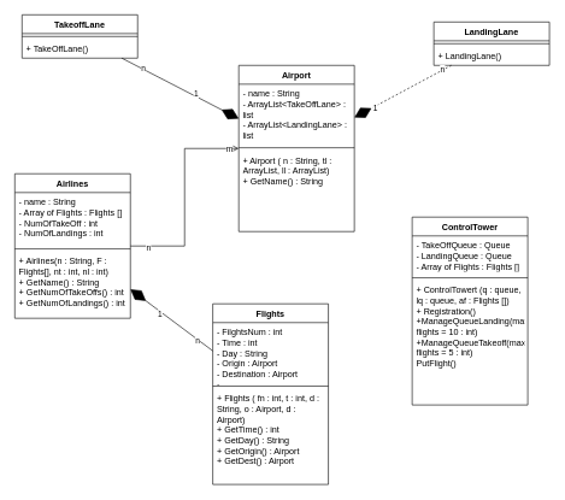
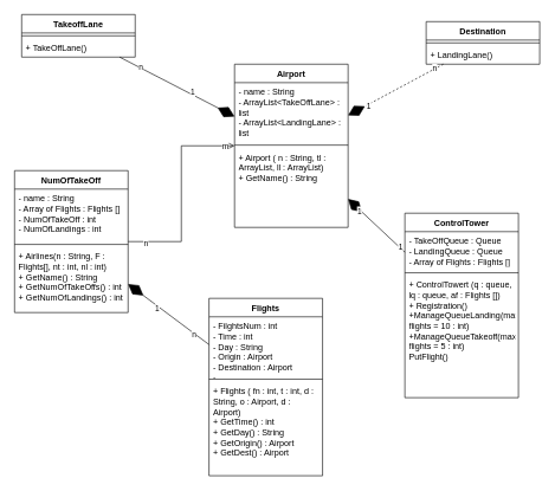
- <mxCell id="13" value="LandingLane" style="swimlane;fontStyle=1;align=center;verticalAlign=top;childLayout=stackLayout;horizontal=1;startSize=26;horizontalStack=0;resizeParent=1;resizeParentMax=0;resizeLast=0;collapsible=1;marginBottom=0;whiteSpace=wrap;html=1;" vertex="1" parent="1"><mxGeometry x="600" y="30" width="160" height="60" as="geometry" /></mxCell>
+ <mxCell id="13" value="Destination" style="swimlane;fontStyle=1;align=center;verticalAlign=top;childLayout=stackLayout;horizontal=1;startSize=26;horizontalStack=0;resizeParent=1;resizeParentMax=0;resizeLast=0;collapsible=1;marginBottom=0;whiteSpace=wrap;html=1;" vertex="1" parent="1"><mxGeometry x="600" y="30" width="160" height="60" as="geometry" /></mxCell>
- <mxCell id="6" value="Airlines" style="swimlane;fontStyle=1;align=center;verticalAlign=top;childLayout=stackLayout;horizontal=1;startSize=26;horizontalStack=0;resizeParent=1;resizeParentMax=0;resizeLast=0;collapsible=1;marginBottom=0;whiteSpace=wrap;html=1;" vertex="1" parent="1"><mxGeometry x="20" y="240" width="160" height="200" as="geometry" /></mxCell>
+ <mxCell id="6" value="NumOfTakeOff" style="swimlane;fontStyle=1;align=center;verticalAlign=top;childLayout=stackLayout;horizontal=1;startSize=26;horizontalStack=0;resizeParent=1;resizeParentMax=0;resizeLast=0;collapsible=1;marginBottom=0;whiteSpace=wrap;html=1;" vertex="1" parent="1"><mxGeometry x="20" y="240" width="160" height="200" as="geometry" /></mxCell>
+ <mxCell id="33" value="" style="endArrow=diamondThin;endFill=1;endSize=24;html=1;rounded=0;" edge="1" parent="1" source="2" target="16"><mxGeometry width="160" relative="1" as="geometry"><mxPoint x="610" y="153" as="sourcePoint" /><mxPoint x="450" y="232" as="targetPoint" /></mxGeometry></mxCell>
+ <mxCell id="34" value="1" style="edgeLabel;html=1;align=center;verticalAlign=middle;resizable=0;points=[];" vertex="1" connectable="0" parent="33"><mxGeometry x="0.593" y="1" relative="1" as="geometry"><mxPoint as="offset" /></mxGeometry></mxCell>
+ <mxCell id="35" value="1" style="edgeLabel;html=1;align=center;verticalAlign=middle;resizable=0;points=[];" vertex="1" connectable="0" parent="33"><mxGeometry x="-0.819" y="-1" relative="1" as="geometry"><mxPoint as="offset" /></mxGeometry></mxCell>
